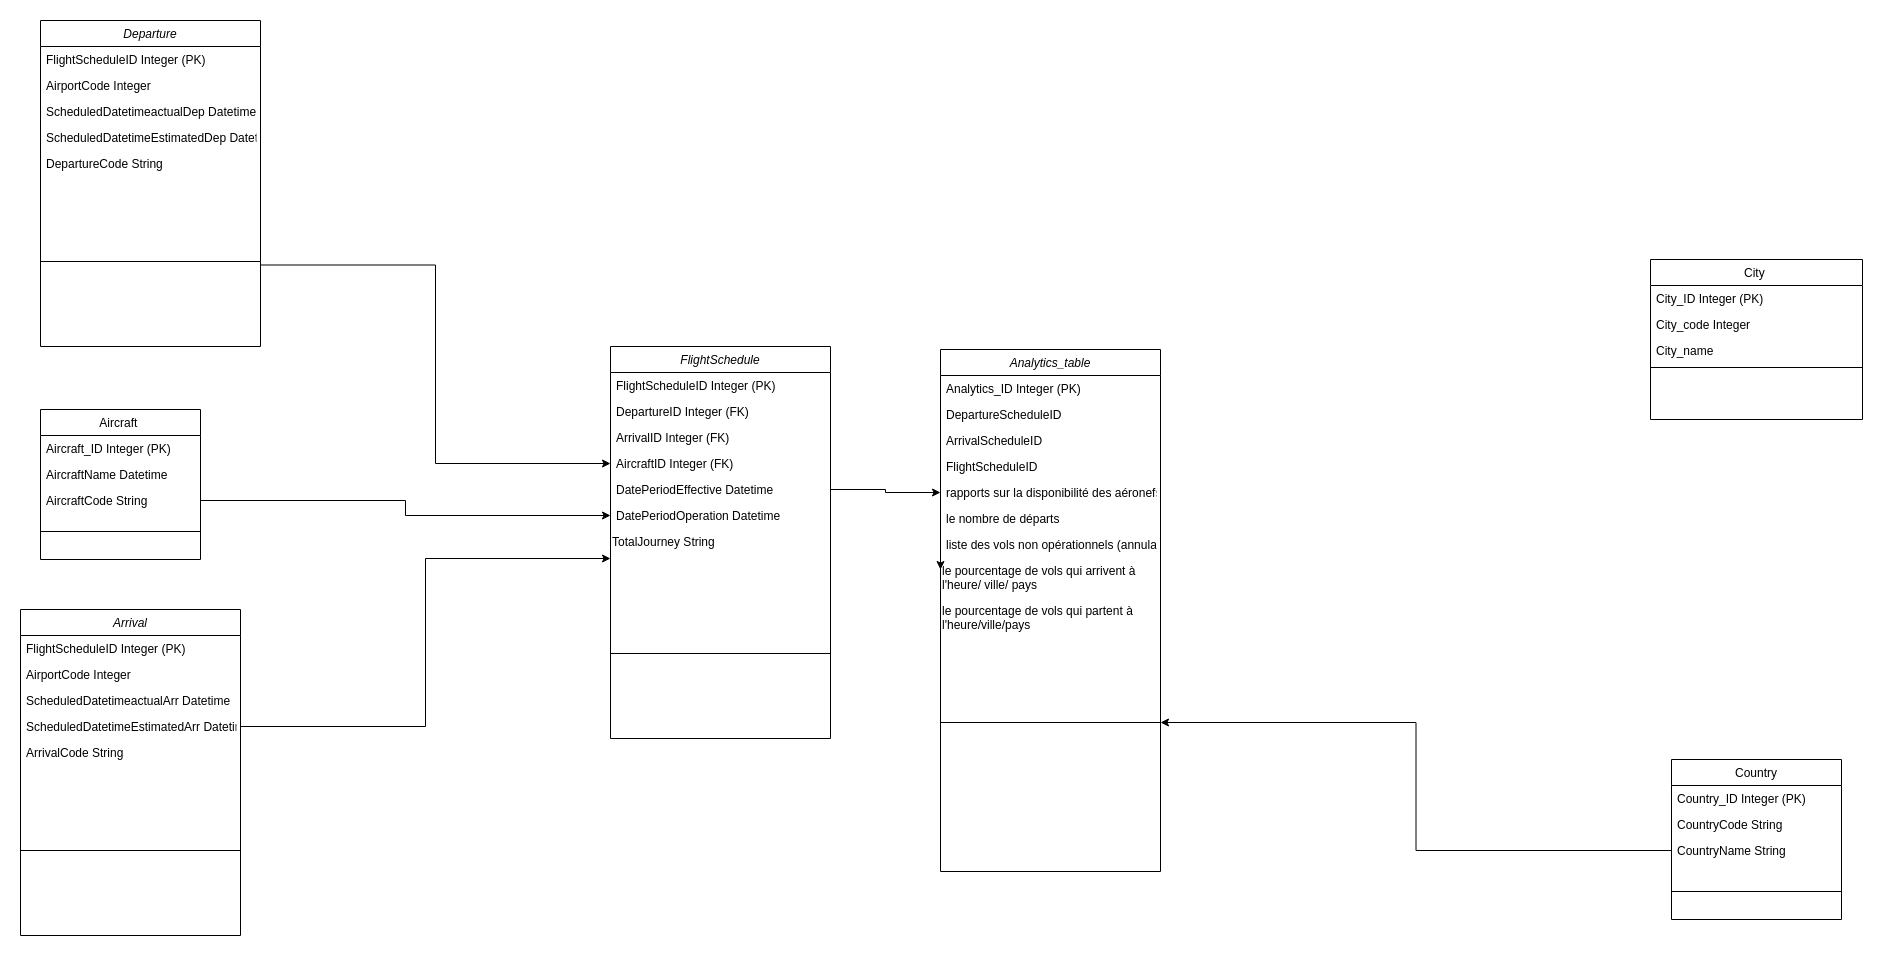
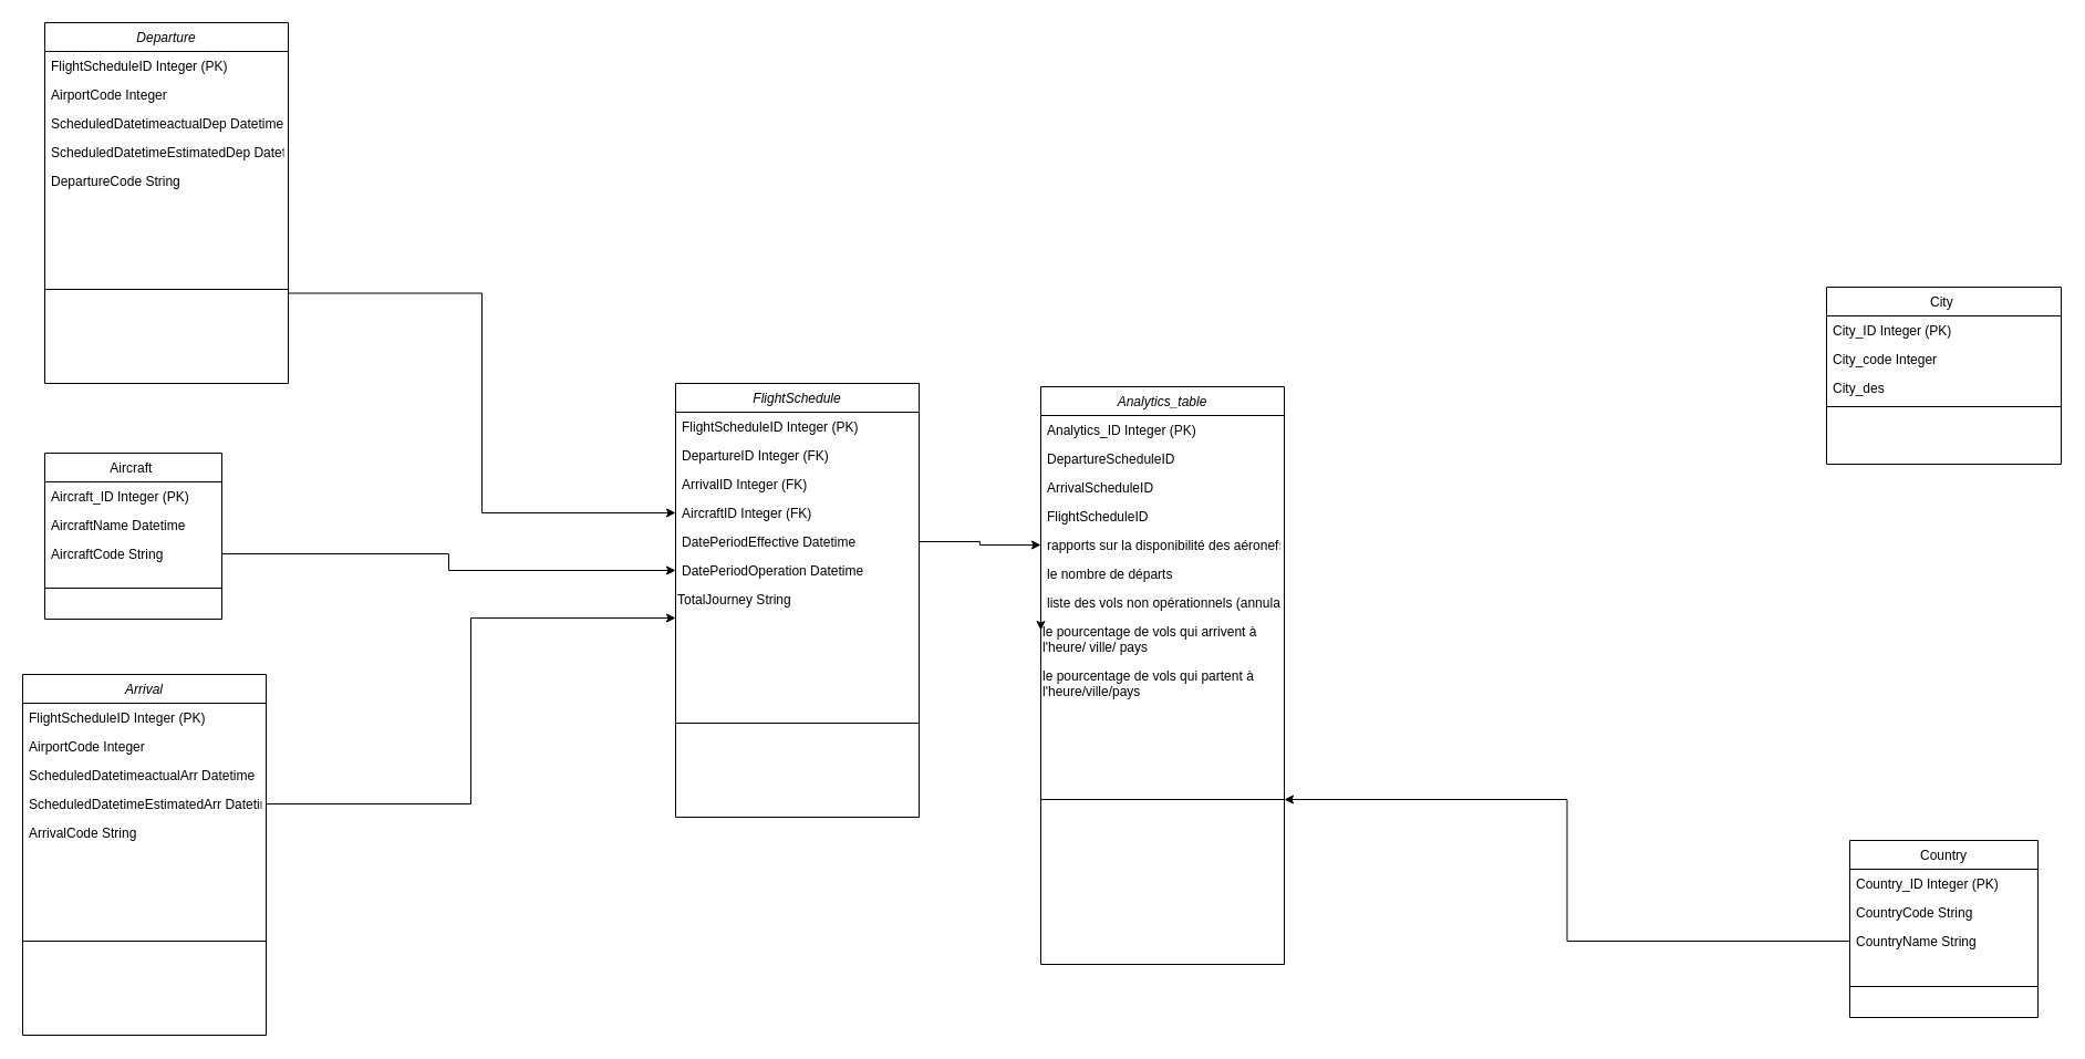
- <mxCell id="24" value="City_name" style="text;align=left;verticalAlign=top;spacingLeft=4;spacingRight=4;overflow=hidden;rotatable=0;points=[[0,0.5],[1,0.5]];portConstraint=eastwest;rounded=0;shadow=0;html=0;" parent="21" vertex="1"><mxGeometry y="78" width="212" height="26" as="geometry" /></mxCell>
+ <mxCell id="24" value="City_des" style="text;align=left;verticalAlign=top;spacingLeft=4;spacingRight=4;overflow=hidden;rotatable=0;points=[[0,0.5],[1,0.5]];portConstraint=eastwest;rounded=0;shadow=0;html=0;" parent="21" vertex="1"><mxGeometry y="78" width="212" height="26" as="geometry" /></mxCell>
